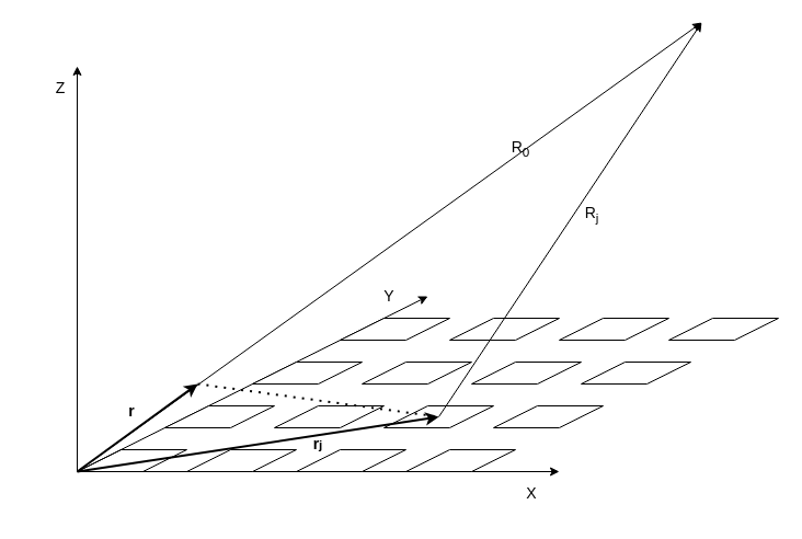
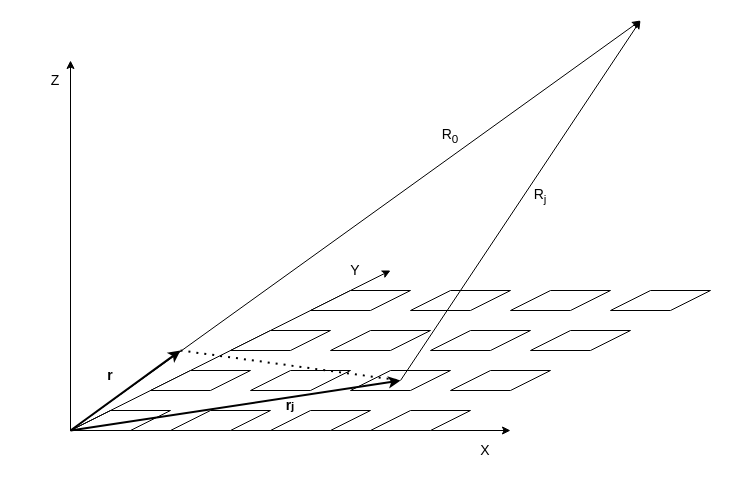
- <mxCell id="25" value="R&lt;sub&gt;0&lt;/sub&gt;" style="text;html=1;strokeColor=none;fillColor=none;align=center;verticalAlign=middle;whiteSpace=wrap;rounded=0;fontSize=14;" parent="1" vertex="1"><mxGeometry x="445" y="120" width="60" height="30" as="geometry" /></mxCell>
+ <mxCell id="25" value="R&lt;sub&gt;0&lt;/sub&gt;" style="text;html=1;strokeColor=none;fillColor=none;align=center;verticalAlign=middle;whiteSpace=wrap;rounded=0;fontSize=14;" parent="1" vertex="1"><mxGeometry x="420" y="120" width="60" height="30" as="geometry" /></mxCell>
- <mxCell id="27" value="&lt;b&gt;r&lt;/b&gt;" style="text;html=1;strokeColor=none;fillColor=none;align=center;verticalAlign=middle;whiteSpace=wrap;rounded=0;fontSize=14;" parent="1" vertex="1"><mxGeometry x="90" y="360" width="60" height="30" as="geometry" /></mxCell>
+ <mxCell id="27" value="&lt;b&gt;r&lt;/b&gt;" style="text;html=1;strokeColor=none;fillColor=none;align=center;verticalAlign=middle;whiteSpace=wrap;rounded=0;fontSize=14;" parent="1" vertex="1"><mxGeometry x="80" y="360" width="60" height="30" as="geometry" /></mxCell>
